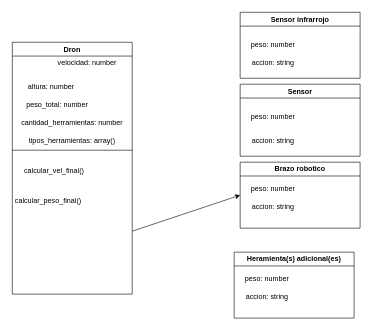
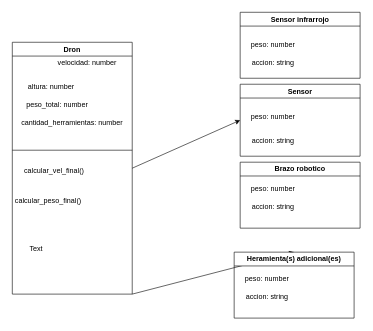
- <mxCell id="13" value="tipos_herramientas: array()" style="text;html=1;align=center;verticalAlign=middle;whiteSpace=wrap;rounded=0;" vertex="1" parent="5"><mxGeometry x="10" y="150" width="180" height="30" as="geometry" /></mxCell>
+ <mxCell id="2" style="edgeStyle=none;html=1;exitX=1;exitY=0.5;exitDx=0;exitDy=0;entryX=0;entryY=0.5;entryDx=0;entryDy=0;" edge="1" parent="1" source="5" target="18"><mxGeometry relative="1" as="geometry" /></mxCell>
- <mxCell id="3" style="edgeStyle=none;html=1;exitX=1;exitY=0.75;exitDx=0;exitDy=0;entryX=0;entryY=0.5;entryDx=0;entryDy=0;" edge="1" parent="1" source="5" target="21"><mxGeometry relative="1" as="geometry" /></mxCell>
+ <mxCell id="14" value="Text" style="text;html=1;align=center;verticalAlign=middle;whiteSpace=wrap;rounded=0;" vertex="1" parent="5"><mxGeometry x="10" y="330" width="60" height="30" as="geometry" /></mxCell>
+ <mxCell id="4" style="edgeStyle=none;html=1;exitX=1;exitY=1;exitDx=0;exitDy=0;entryX=0.5;entryY=0;entryDx=0;entryDy=0;" edge="1" parent="1" source="5" target="24"><mxGeometry relative="1" as="geometry" /></mxCell>
